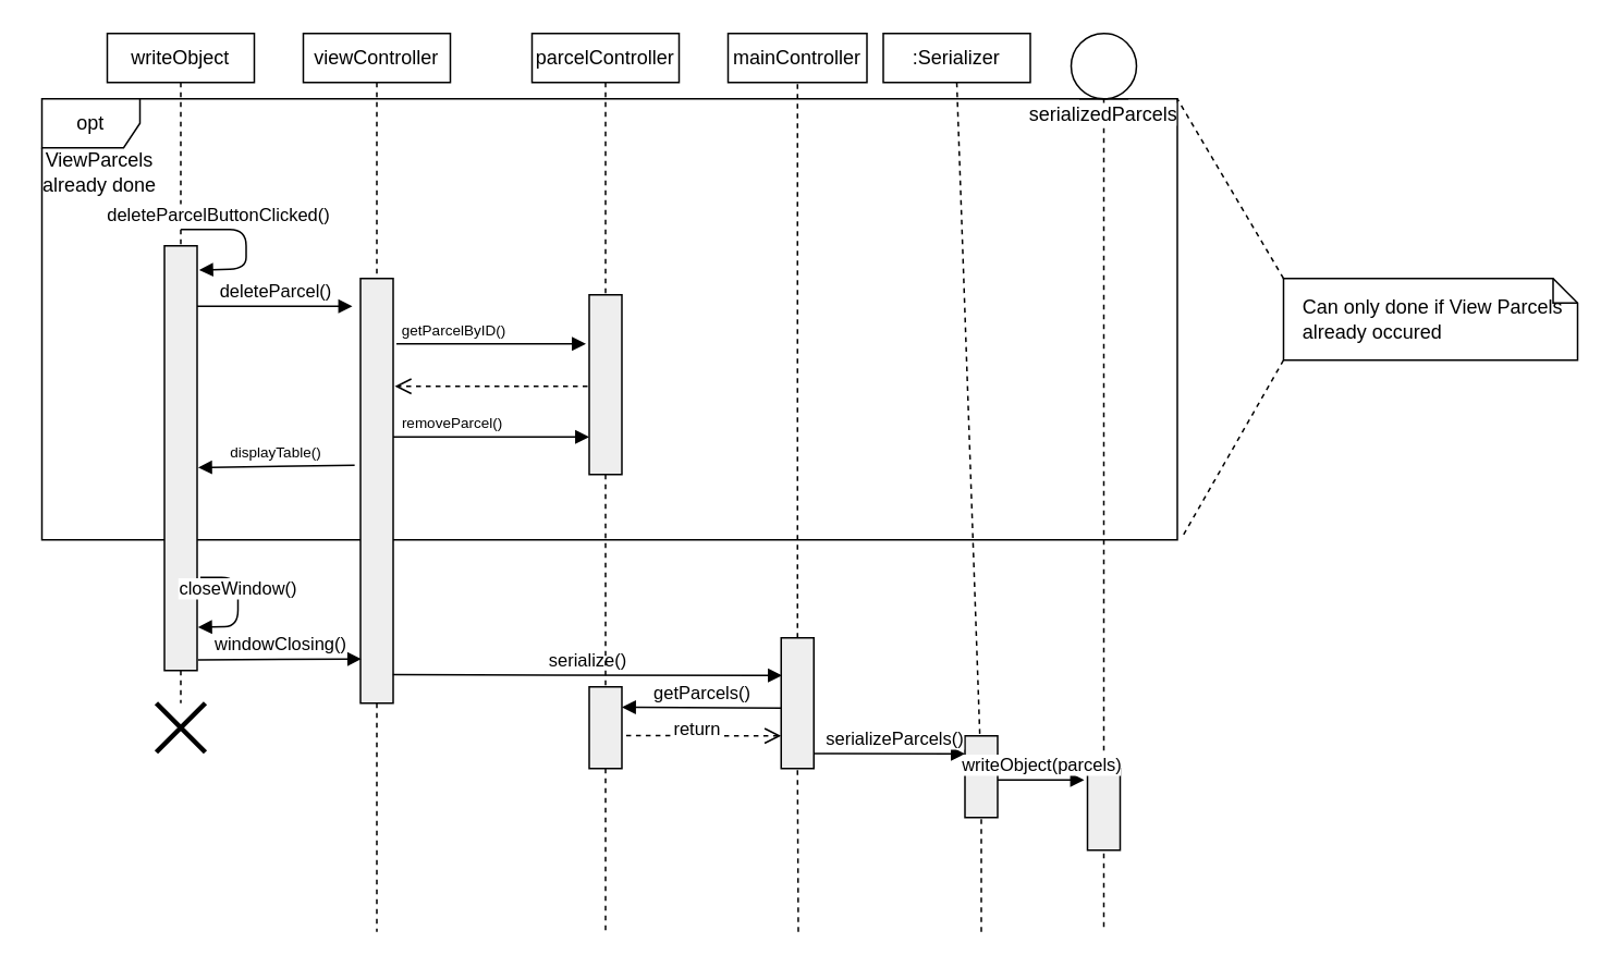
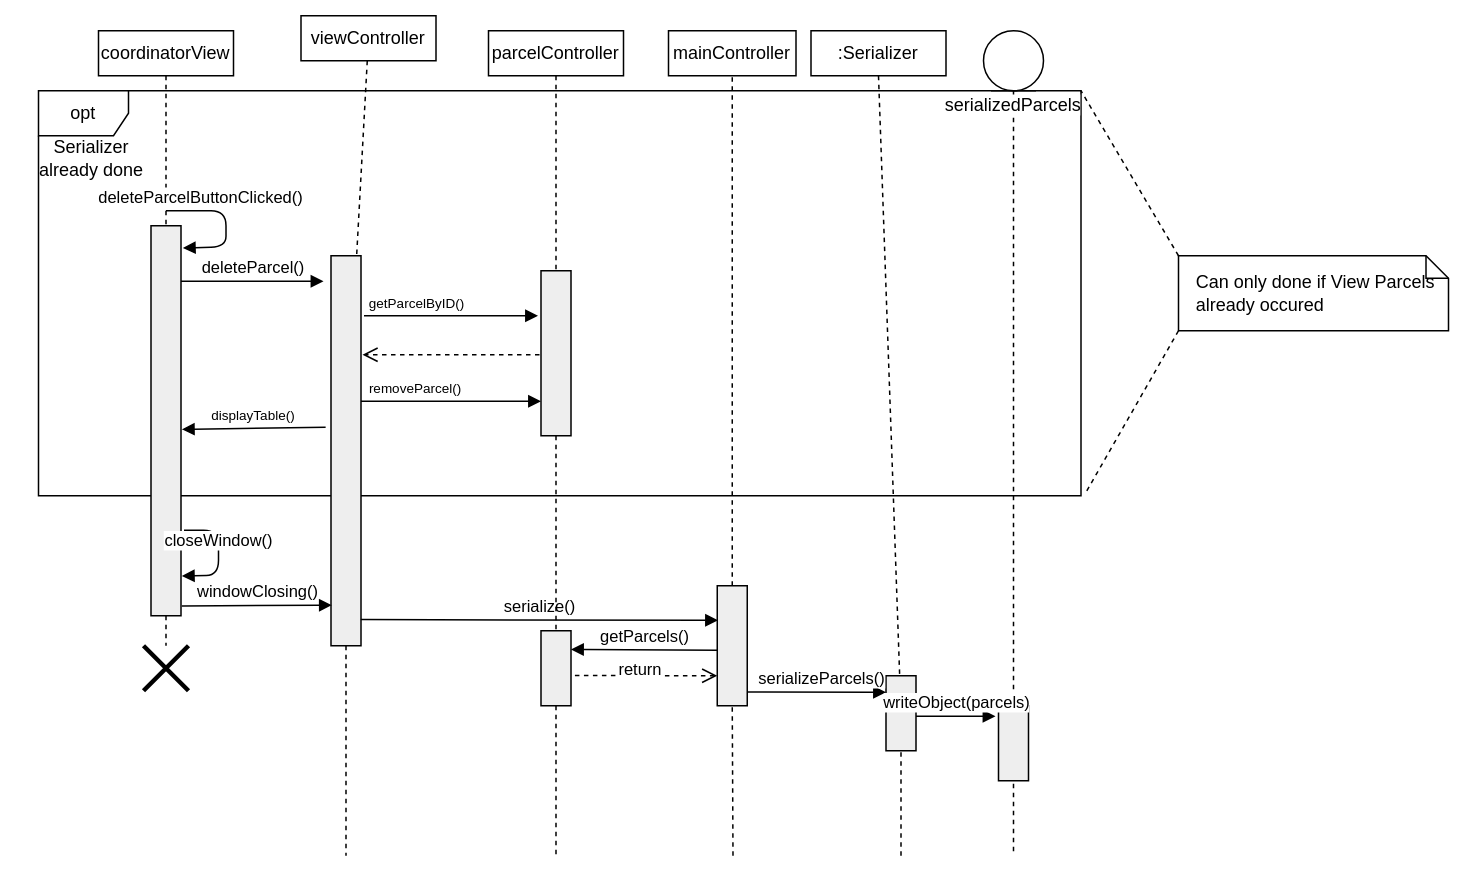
- <mxCell id="7" value="writeObject" style="shape=rect;html=1;whiteSpace=wrap;align=center;" parent="1" vertex="1"><mxGeometry x="65" y="20" width="90" height="30" as="geometry" /></mxCell>
+ <mxCell id="7" value="coordinatorView" style="shape=rect;html=1;whiteSpace=wrap;align=center;" parent="1" vertex="1"><mxGeometry x="65" y="20" width="90" height="30" as="geometry" /></mxCell>
- <mxCell id="16" value="viewController" style="shape=rect;html=1;whiteSpace=wrap;align=center;" parent="1" vertex="1"><mxGeometry x="185" y="20" width="90" height="30" as="geometry" /></mxCell>
+ <mxCell id="16" value="viewController" style="shape=rect;html=1;whiteSpace=wrap;align=center;" parent="1" vertex="1"><mxGeometry x="200" y="10" width="90" height="30" as="geometry" /></mxCell>
- <mxCell id="24" value="ViewParcels &lt;br&gt;already done" style="text;html=1;align=center;verticalAlign=middle;resizable=0;points=[];autosize=1;" parent="1" vertex="1"><mxGeometry x="20" y="90" width="80" height="30" as="geometry" /></mxCell>
+ <mxCell id="24" value="Serializer &lt;br&gt;already done" style="text;html=1;align=center;verticalAlign=middle;resizable=0;points=[];autosize=1;" parent="1" vertex="1"><mxGeometry x="20" y="90" width="80" height="30" as="geometry" /></mxCell>
